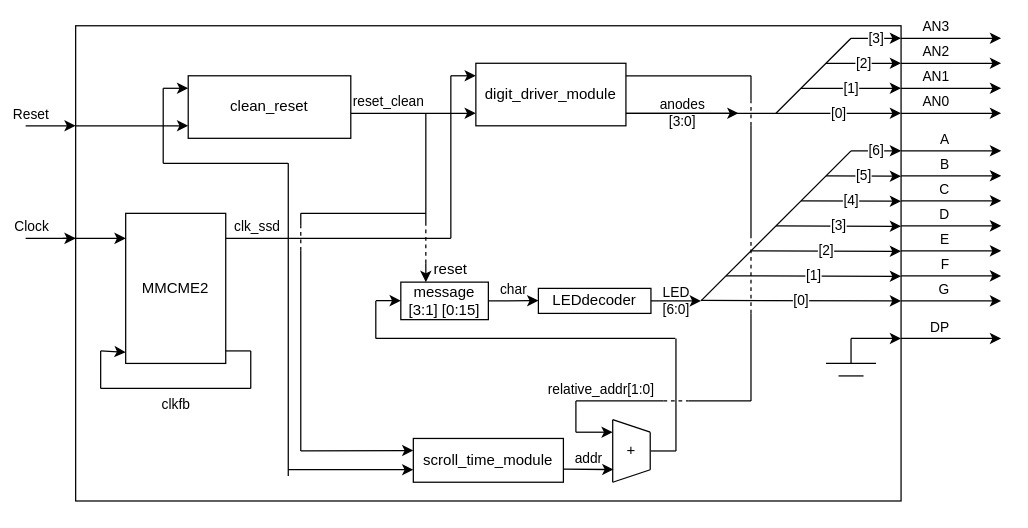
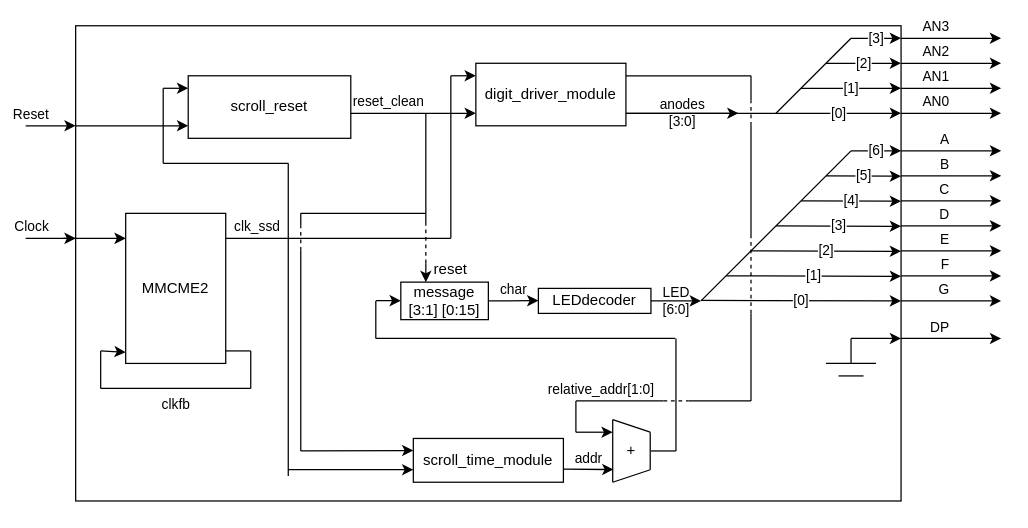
- <mxCell id="37" value="&lt;span&gt;clean_reset&lt;/span&gt;" style="rounded=0;whiteSpace=wrap;html=1;fontColor=default;fillColor=none;fontStyle=0" vertex="1" parent="1"><mxGeometry x="150" y="60" width="130" height="50" as="geometry" /></mxCell>
+ <mxCell id="37" value="&lt;span&gt;scroll_reset&lt;/span&gt;" style="rounded=0;whiteSpace=wrap;html=1;fontColor=default;fillColor=none;fontStyle=0" vertex="1" parent="1"><mxGeometry x="150" y="60" width="130" height="50" as="geometry" /></mxCell>
